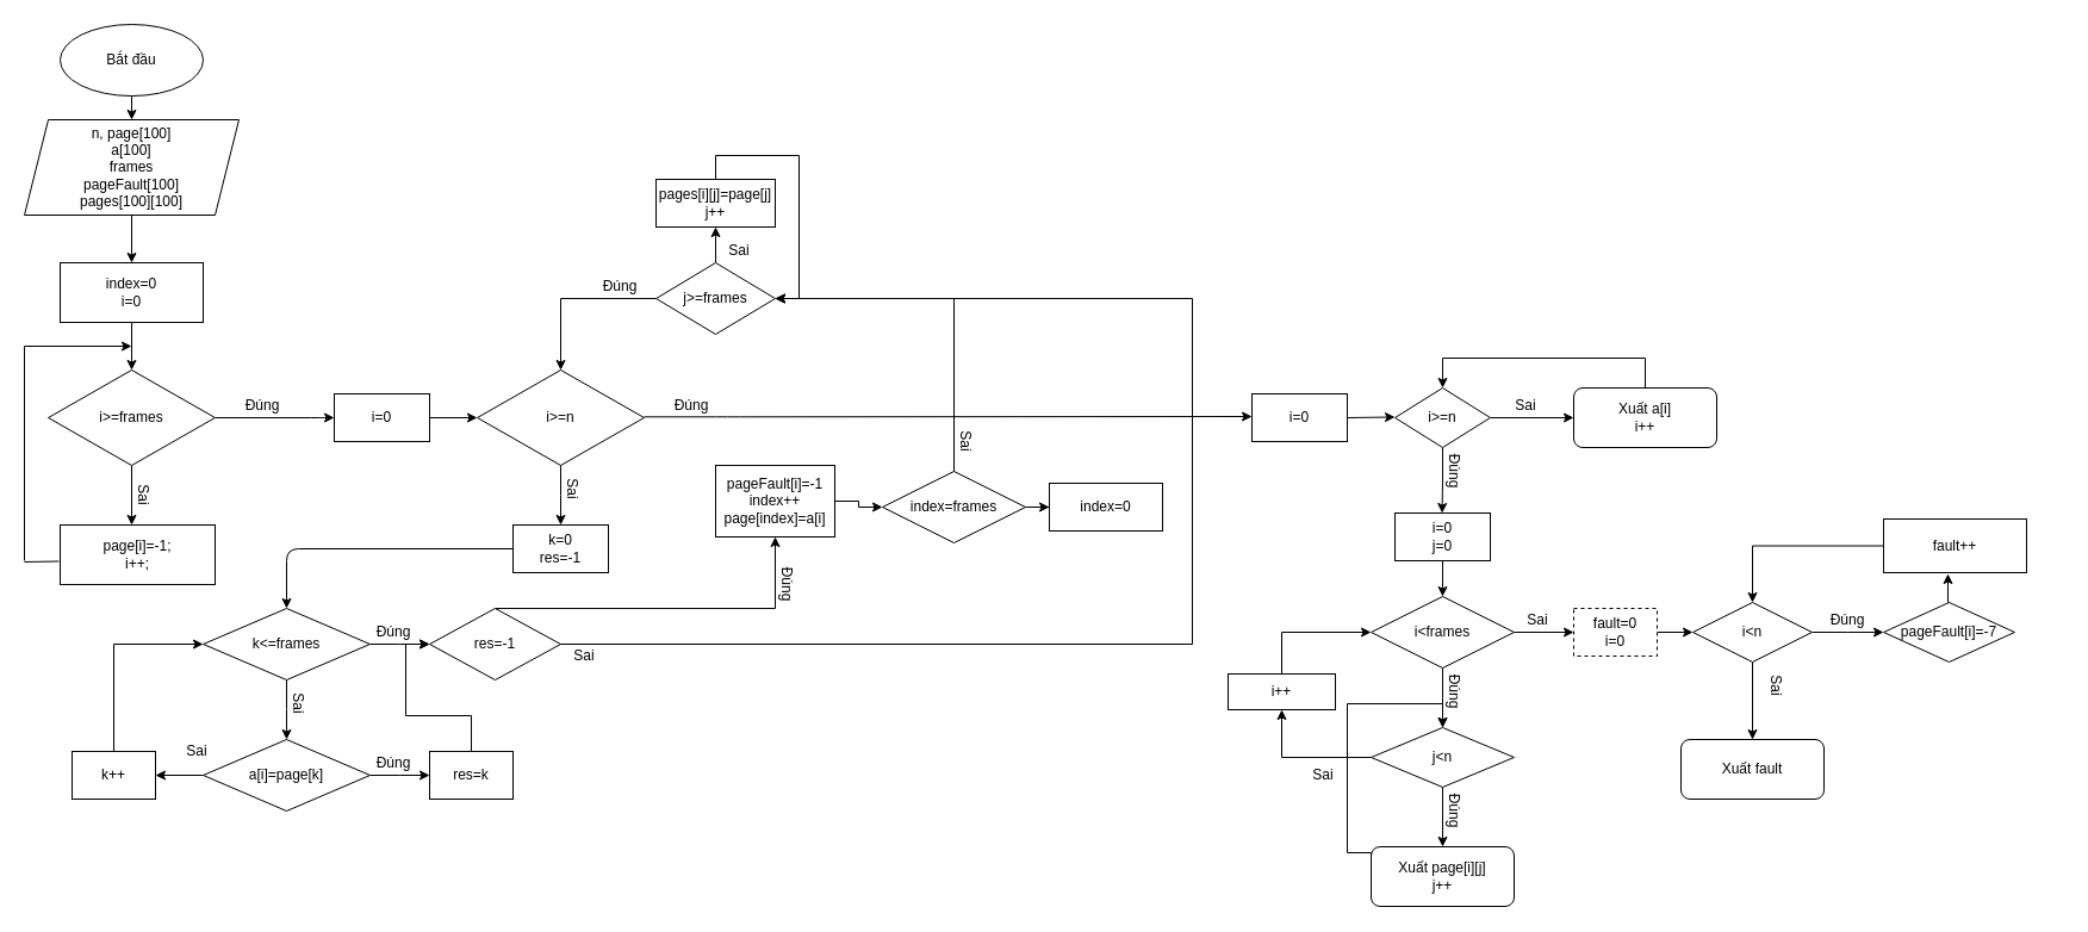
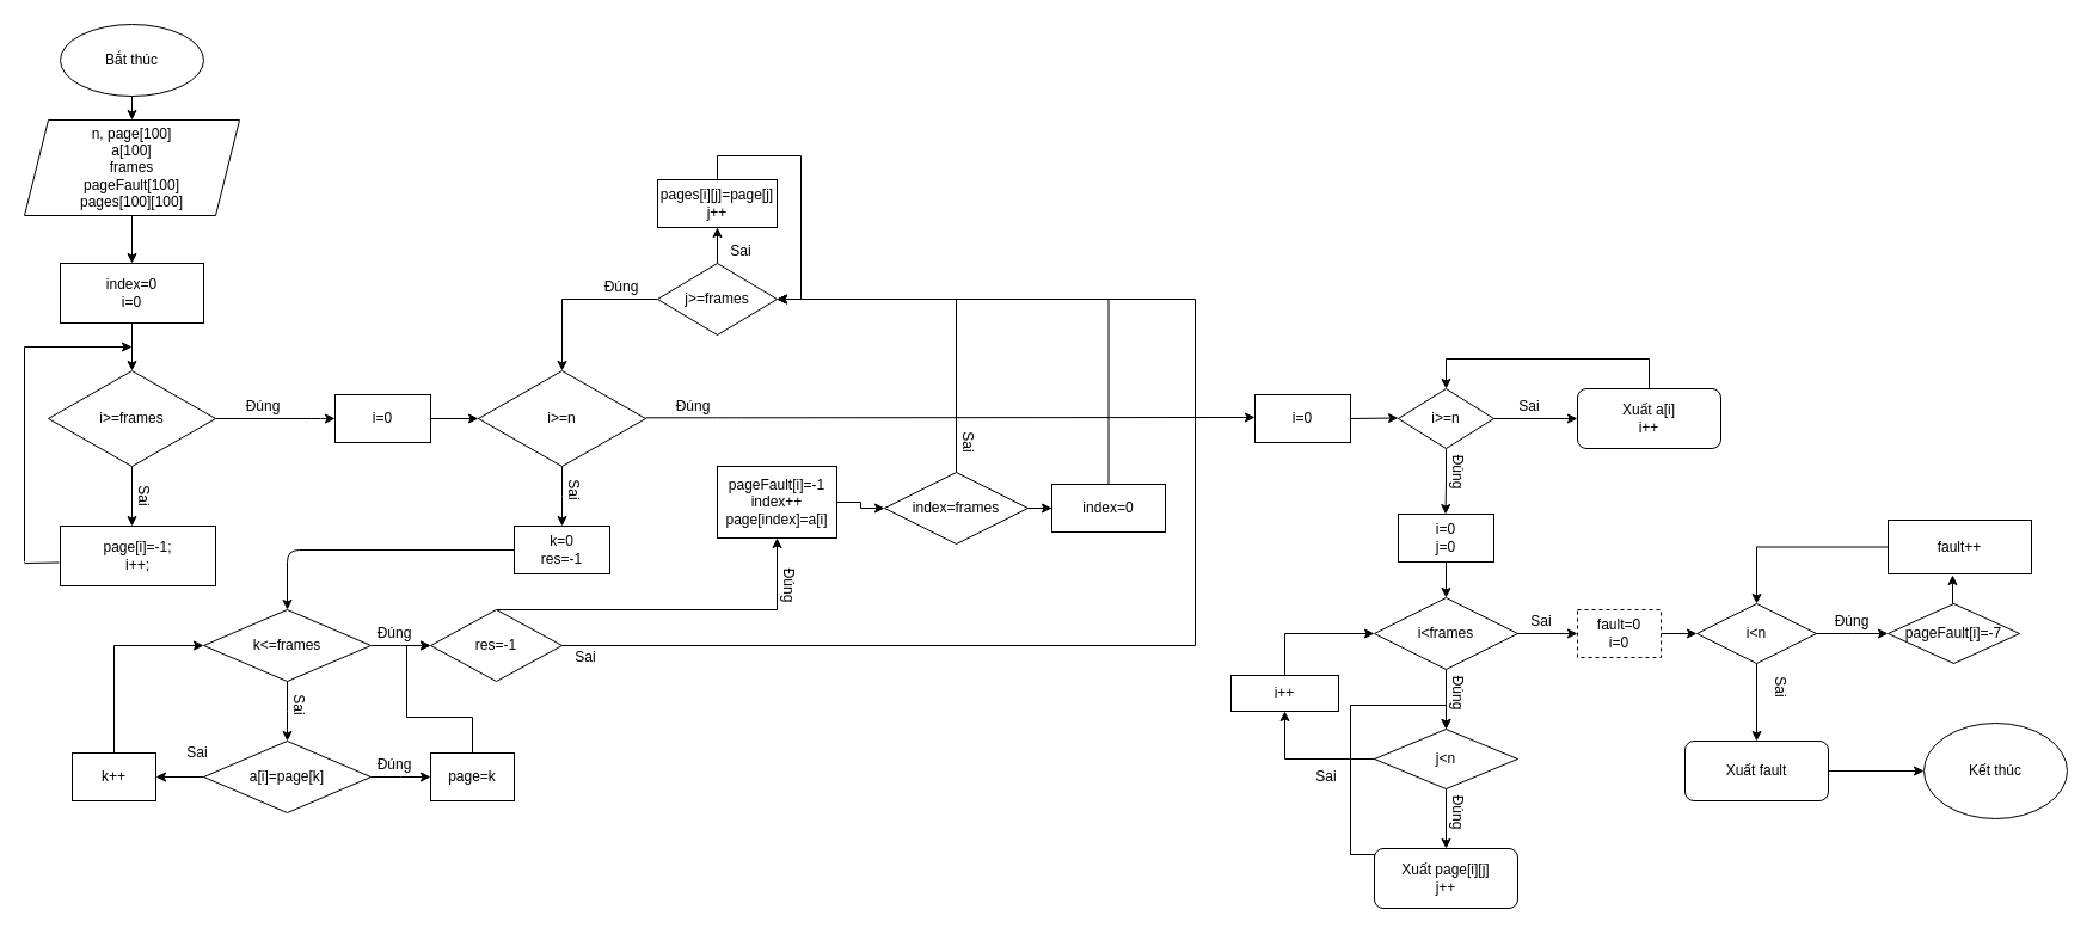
- <mxCell id="2" value="Bắt đầu&lt;br&gt;" style="ellipse;whiteSpace=wrap;html=1;" parent="1" vertex="1"><mxGeometry x="50" width="120" height="60" as="geometry" y="20" /></mxCell>
+ <mxCell id="2" value="Bắt thúc&lt;br&gt;" style="ellipse;whiteSpace=wrap;html=1;" parent="1" vertex="1"><mxGeometry x="50" width="120" height="60" as="geometry" y="20" /></mxCell>
+ <mxCell id="41" style="edgeStyle=orthogonalEdgeStyle;rounded=0;orthogonalLoop=1;jettySize=auto;html=1;exitX=0.5;exitY=0;exitDx=0;exitDy=0;entryX=1;entryY=0.5;entryDx=0;entryDy=0;" edge="1" parent="1" source="42" target="53"><mxGeometry relative="1" as="geometry" /></mxCell>
+ <mxCell id="96" style="edgeStyle=orthogonalEdgeStyle;rounded=0;orthogonalLoop=1;jettySize=auto;html=1;exitX=1;exitY=0.5;exitDx=0;exitDy=0;entryX=0;entryY=0.5;entryDx=0;entryDy=0;" edge="1" parent="1" source="97" target="98"><mxGeometry relative="1" as="geometry" /></mxCell>
+ <mxCell id="98" value="Kết thúc" style="ellipse;whiteSpace=wrap;html=1;" vertex="1" parent="1"><mxGeometry x="1610" y="605" width="120" height="80" as="geometry" /></mxCell>
- <mxCell id="44" value="res=k" style="rounded=0;whiteSpace=wrap;html=1;" vertex="1" parent="1"><mxGeometry x="360" y="630" width="70" height="40" as="geometry" /></mxCell>
+ <mxCell id="44" value="page=k" style="rounded=0;whiteSpace=wrap;html=1;" vertex="1" parent="1"><mxGeometry x="360" y="630" width="70" height="40" as="geometry" /></mxCell>
